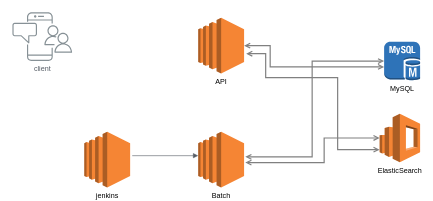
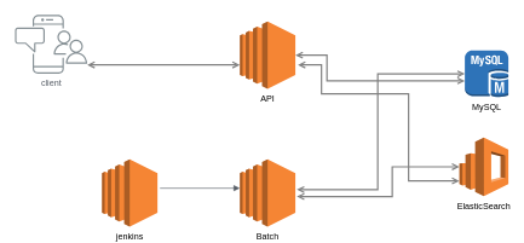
+ <mxCell id="2" style="edgeStyle=orthogonalEdgeStyle;rounded=0;orthogonalLoop=1;jettySize=auto;html=1;startArrow=open;startFill=0;endArrow=open;endFill=0;strokeWidth=2;strokeColor=#808080;" parent="1" source="5" target="9" edge="1"><mxGeometry relative="1" as="geometry"><Array as="points"><mxPoint x="280" y="89" /><mxPoint x="280" y="89" /></Array><mxPoint x="40" y="76" as="sourcePoint" /><mxPoint x="320" y="76" as="targetPoint" /></mxGeometry></mxCell>
